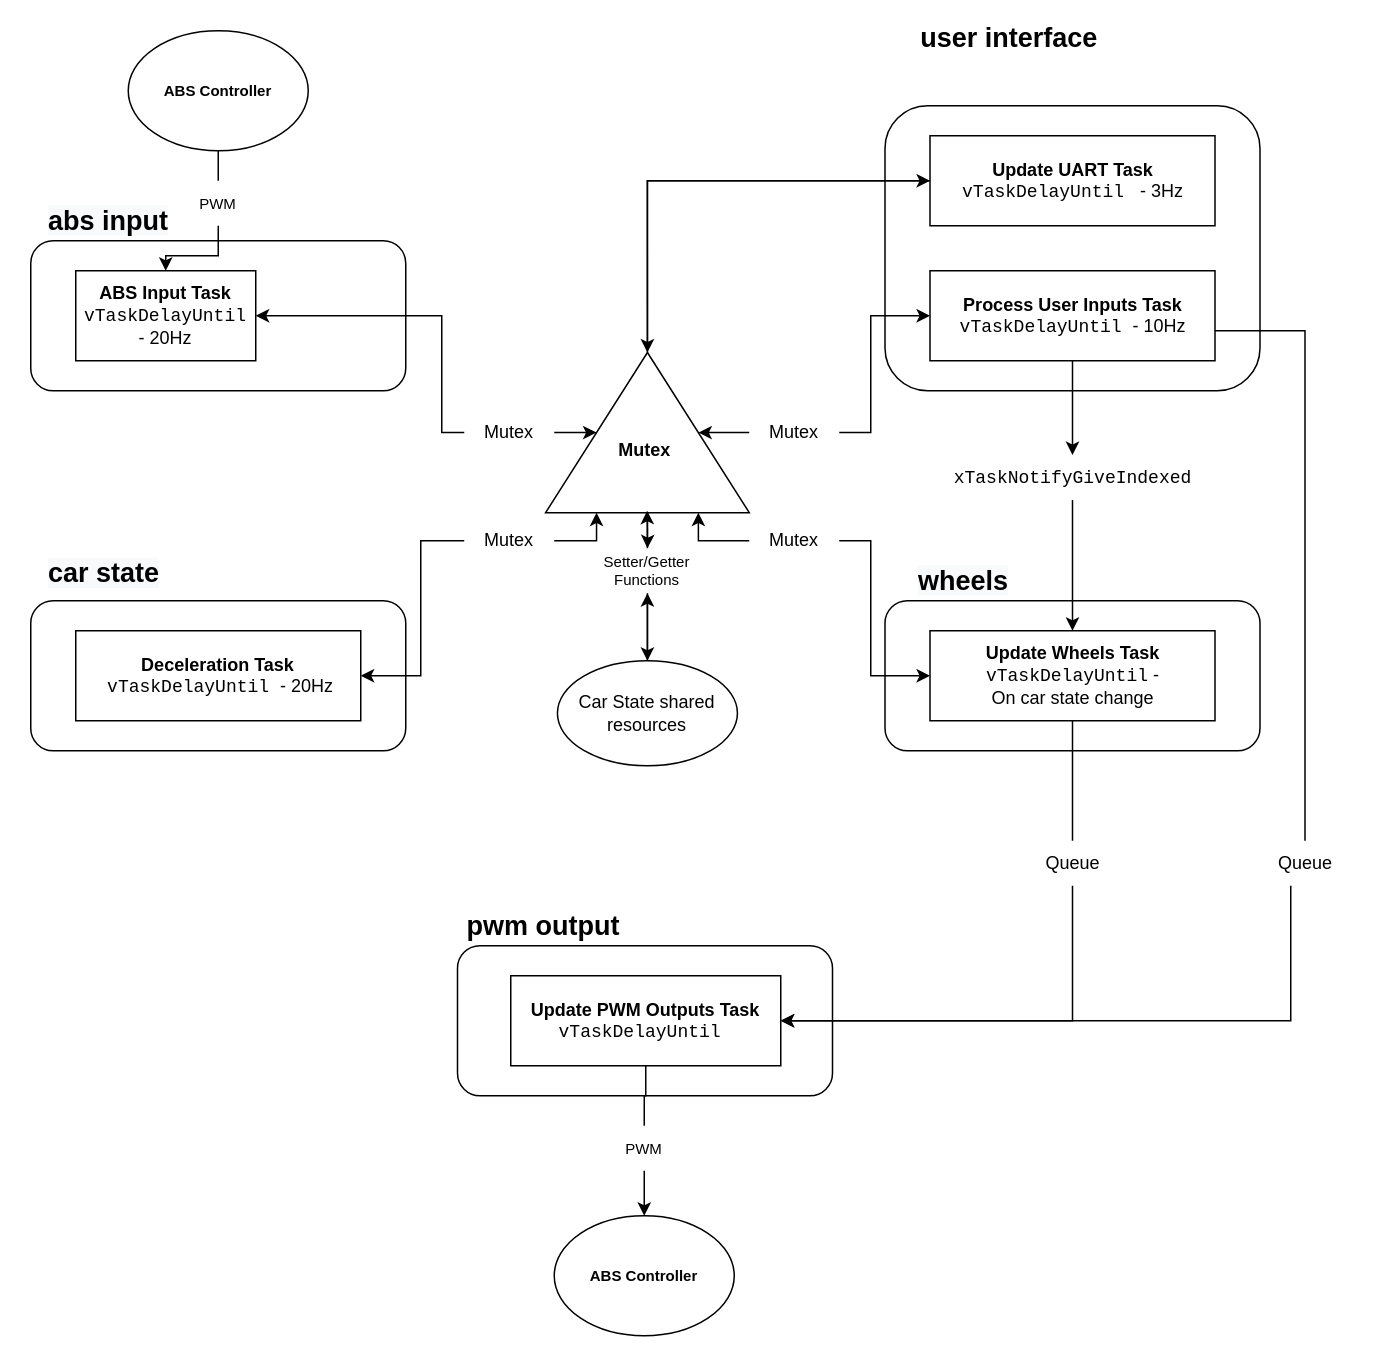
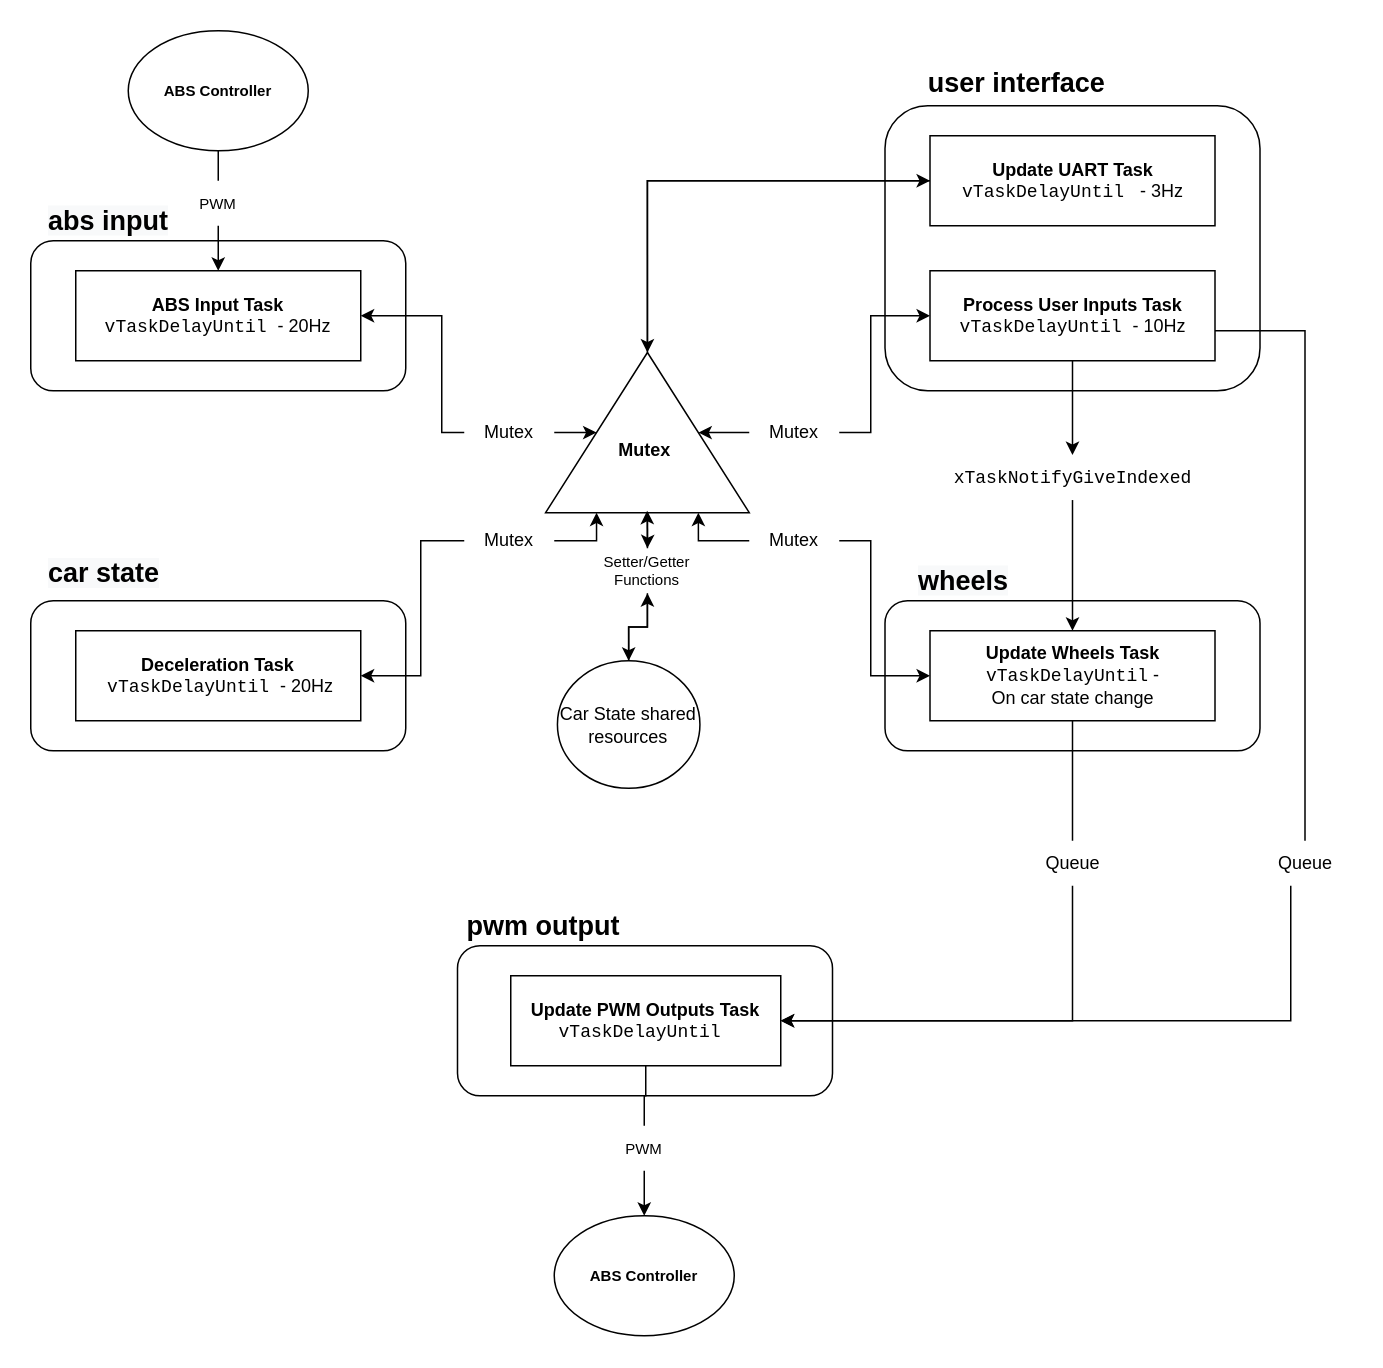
- <mxCell id="52" value="&lt;font face=&quot;Helvetica&quot; style=&quot;font-size: 18px&quot;&gt;user interface&amp;nbsp;&lt;/font&gt;" style="text;html=1;strokeColor=none;fillColor=none;align=center;verticalAlign=middle;whiteSpace=wrap;rounded=0;fontFamily=consolas, courier new, monospace;fontSource=https%3A%2F%2Ffonts.googleapis.com%2Fcss%3Ffamily%3Dconsolas;fontSize=10;fontStyle=1" vertex="1" parent="1"><mxGeometry x="604.5" y="10" width="140" height="30" as="geometry" /></mxCell>
+ <mxCell id="52" value="&lt;font face=&quot;Helvetica&quot; style=&quot;font-size: 18px&quot;&gt;user interface&amp;nbsp;&lt;/font&gt;" style="text;html=1;strokeColor=none;fillColor=none;align=center;verticalAlign=middle;whiteSpace=wrap;rounded=0;fontFamily=consolas, courier new, monospace;fontSource=https%3A%2F%2Ffonts.googleapis.com%2Fcss%3Ffamily%3Dconsolas;fontSize=10;fontStyle=1" vertex="1" parent="1"><mxGeometry x="609.5" y="40" width="140" height="30" as="geometry" /></mxCell>
- <mxCell id="14" value="&lt;b&gt;ABS Input Task&lt;/b&gt;&lt;br&gt;&lt;font data-font-src=&quot;https://fonts.googleapis.com/css?family=consolas&quot; face=&quot;consolas, courier new, monospace&quot;&gt;vTaskDelayUntil &lt;/font&gt;- 20Hz" style="rounded=0;whiteSpace=wrap;html=1;" vertex="1" parent="1"><mxGeometry x="50" y="180" width="120" height="60" as="geometry" /></mxCell>
+ <mxCell id="14" value="&lt;b&gt;ABS Input Task&lt;/b&gt;&lt;br&gt;&lt;font data-font-src=&quot;https://fonts.googleapis.com/css?family=consolas&quot; face=&quot;consolas, courier new, monospace&quot;&gt;vTaskDelayUntil &lt;/font&gt;- 20Hz" style="rounded=0;whiteSpace=wrap;html=1;" vertex="1" parent="1"><mxGeometry x="50" y="180" width="190" height="60" as="geometry" /></mxCell>
- <mxCell id="8" value="Car State shared&lt;br&gt;resources" style="ellipse;whiteSpace=wrap;html=1;" vertex="1" parent="1"><mxGeometry x="371.12" y="440" width="120" height="70" as="geometry" /></mxCell>
+ <mxCell id="8" value="Car State shared&lt;br&gt;resources" style="ellipse;whiteSpace=wrap;html=1;" vertex="1" parent="1"><mxGeometry x="371.12" y="440" width="95" height="85" as="geometry" /></mxCell>
